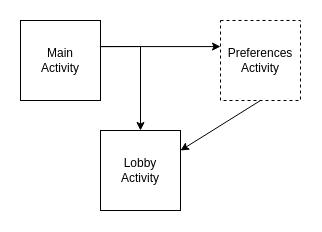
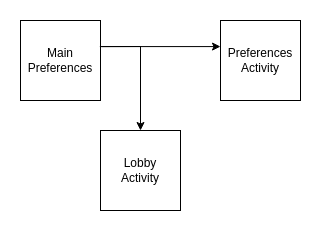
- <mxCell id="2" value="Main&lt;br&gt;Activity" style="whiteSpace=wrap;html=1;aspect=fixed;" vertex="1" parent="1"><mxGeometry x="20" y="20" width="80" height="80" as="geometry" /></mxCell>
+ <mxCell id="2" value="Main&lt;br&gt;Preferences" style="whiteSpace=wrap;html=1;aspect=fixed;" vertex="1" parent="1"><mxGeometry x="20" y="20" width="80" height="80" as="geometry" /></mxCell>
- <mxCell id="4" value="Preferences&lt;br&gt;Activity" style="whiteSpace=wrap;html=1;aspect=fixed;dashed=1;" vertex="1" parent="1"><mxGeometry x="220" y="20" width="80" height="80" as="geometry" /></mxCell>
+ <mxCell id="4" value="Preferences&lt;br&gt;Activity" style="whiteSpace=wrap;html=1;aspect=fixed;" vertex="1" parent="1"><mxGeometry x="220" y="20" width="80" height="80" as="geometry" /></mxCell>
- <mxCell id="7" value="" style="endArrow=classic;html=1;rounded=0;exitX=0.5;exitY=1;exitDx=0;exitDy=0;entryX=1;entryY=0.25;entryDx=0;entryDy=0;" edge="1" parent="1" source="4" target="5"><mxGeometry width="50" height="50" relative="1" as="geometry"><mxPoint x="270" y="130" as="sourcePoint" /><mxPoint x="220" y="180" as="targetPoint" /></mxGeometry></mxCell>
